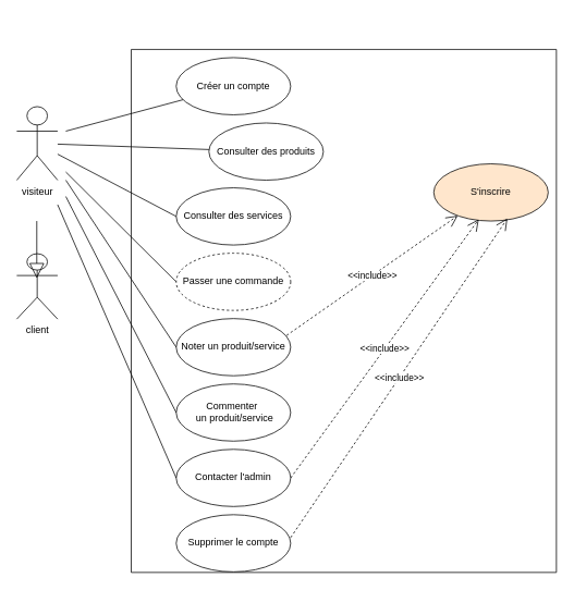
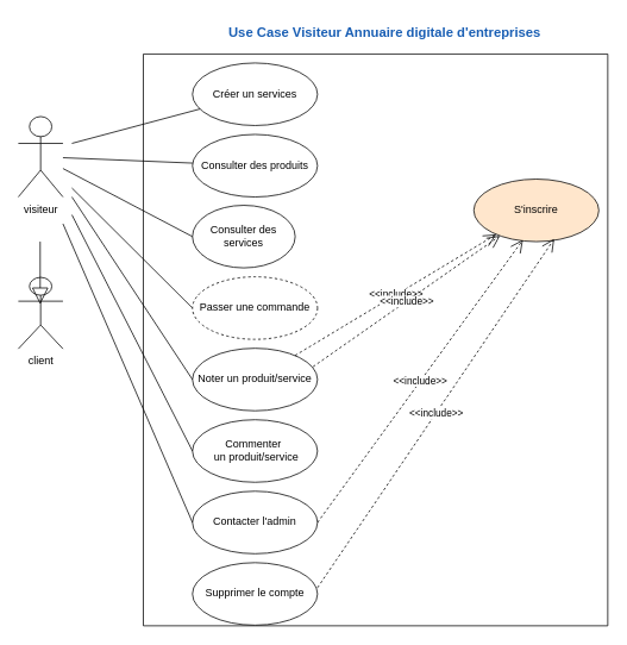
+ <mxCell id="22" value="&lt;b&gt;&lt;font style=&quot;font-size: 15px;&quot; color=&quot;#1a5fb4&quot;&gt;Use Case Visiteur Annuaire digitale d'entreprises&lt;/font&gt;&lt;/b&gt;" style="text;html=1;align=center;verticalAlign=middle;resizable=0;points=[];autosize=1;strokeColor=none;fillColor=none;" parent="1" vertex="1"><mxGeometry x="245" y="20" width="370" height="30" as="geometry" /></mxCell>
- <mxCell id="21" value="Créer un compte" style="ellipse;whiteSpace=wrap;html=1;" vertex="1" parent="5"><mxGeometry x="55" y="10" width="140" height="70" as="geometry" /></mxCell>
+ <mxCell id="21" value="Créer un services" style="ellipse;whiteSpace=wrap;html=1;" vertex="1" parent="5"><mxGeometry x="55" y="10" width="140" height="70" as="geometry" /></mxCell>
- <mxCell id="6" value="Consulter des produits" style="ellipse;whiteSpace=wrap;html=1;" parent="5" vertex="1"><mxGeometry x="95" y="90" width="140" height="70" as="geometry" /></mxCell>
+ <mxCell id="6" value="Consulter des produits" style="ellipse;whiteSpace=wrap;html=1;" parent="5" vertex="1"><mxGeometry x="55" y="90" width="140" height="70" as="geometry" /></mxCell>
- <mxCell id="12" value="Consulter des services" style="ellipse;whiteSpace=wrap;html=1;" parent="5" vertex="1"><mxGeometry x="55" y="169.35" width="140" height="70" as="geometry" /></mxCell>
+ <mxCell id="12" value="Consulter des services" style="ellipse;whiteSpace=wrap;html=1;" parent="5" vertex="1"><mxGeometry x="55" y="169.35" width="115" height="70" as="geometry" /></mxCell>
+ <mxCell id="8" value="&amp;lt;&amp;lt;include&amp;gt;&amp;gt;" style="endArrow=open;endSize=12;dashed=1;html=1;rounded=0;" parent="5" source="14" target="7" edge="1"><mxGeometry width="160" relative="1" as="geometry"><mxPoint x="235" y="71.89" as="sourcePoint" /><mxPoint x="454.578" y="178.113" as="targetPoint" /></mxGeometry></mxCell>
